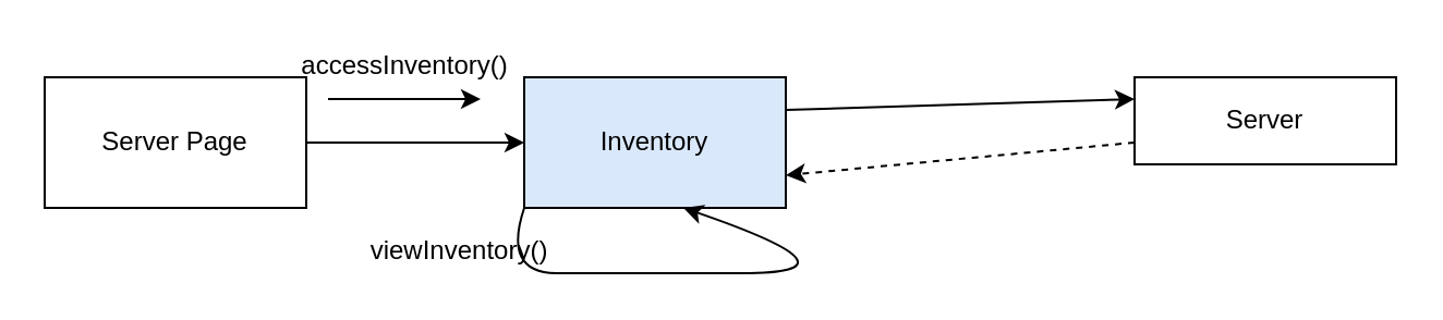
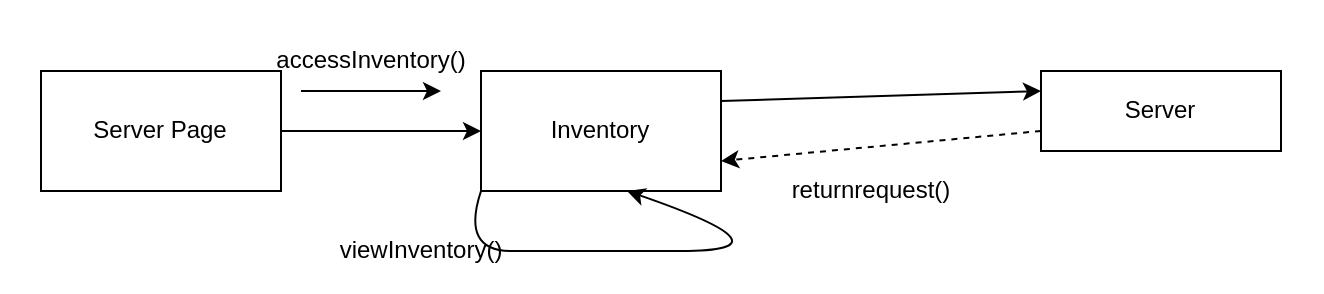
- <mxCell id="2" value="Inventory" style="rounded=0;whiteSpace=wrap;html=1;fillColor=#dae8fc;" vertex="1" parent="1"><mxGeometry x="240" y="35" width="120" height="60" as="geometry" /></mxCell>
+ <mxCell id="2" value="Inventory" style="rounded=0;whiteSpace=wrap;html=1;" vertex="1" parent="1"><mxGeometry x="240" y="35" width="120" height="60" as="geometry" /></mxCell>
+ <mxCell id="8" value="returnrequest()" style="text;html=1;align=center;verticalAlign=middle;resizable=0;points=[];autosize=1;strokeColor=none;" vertex="1" parent="1"><mxGeometry x="390" y="85" width="90" height="20" as="geometry" /></mxCell>
- <mxCell id="10" value="viewInventory()" style="text;html=1;align=center;verticalAlign=middle;resizable=0;points=[];autosize=1;strokeColor=none;" vertex="1" parent="1"><mxGeometry x="160" y="105" width="100" height="20" as="geometry" /></mxCell>
+ <mxCell id="10" value="viewInventory()" style="text;html=1;align=center;verticalAlign=middle;resizable=0;points=[];autosize=1;strokeColor=none;" vertex="1" parent="1"><mxGeometry x="160" y="115" width="100" height="20" as="geometry" /></mxCell>
